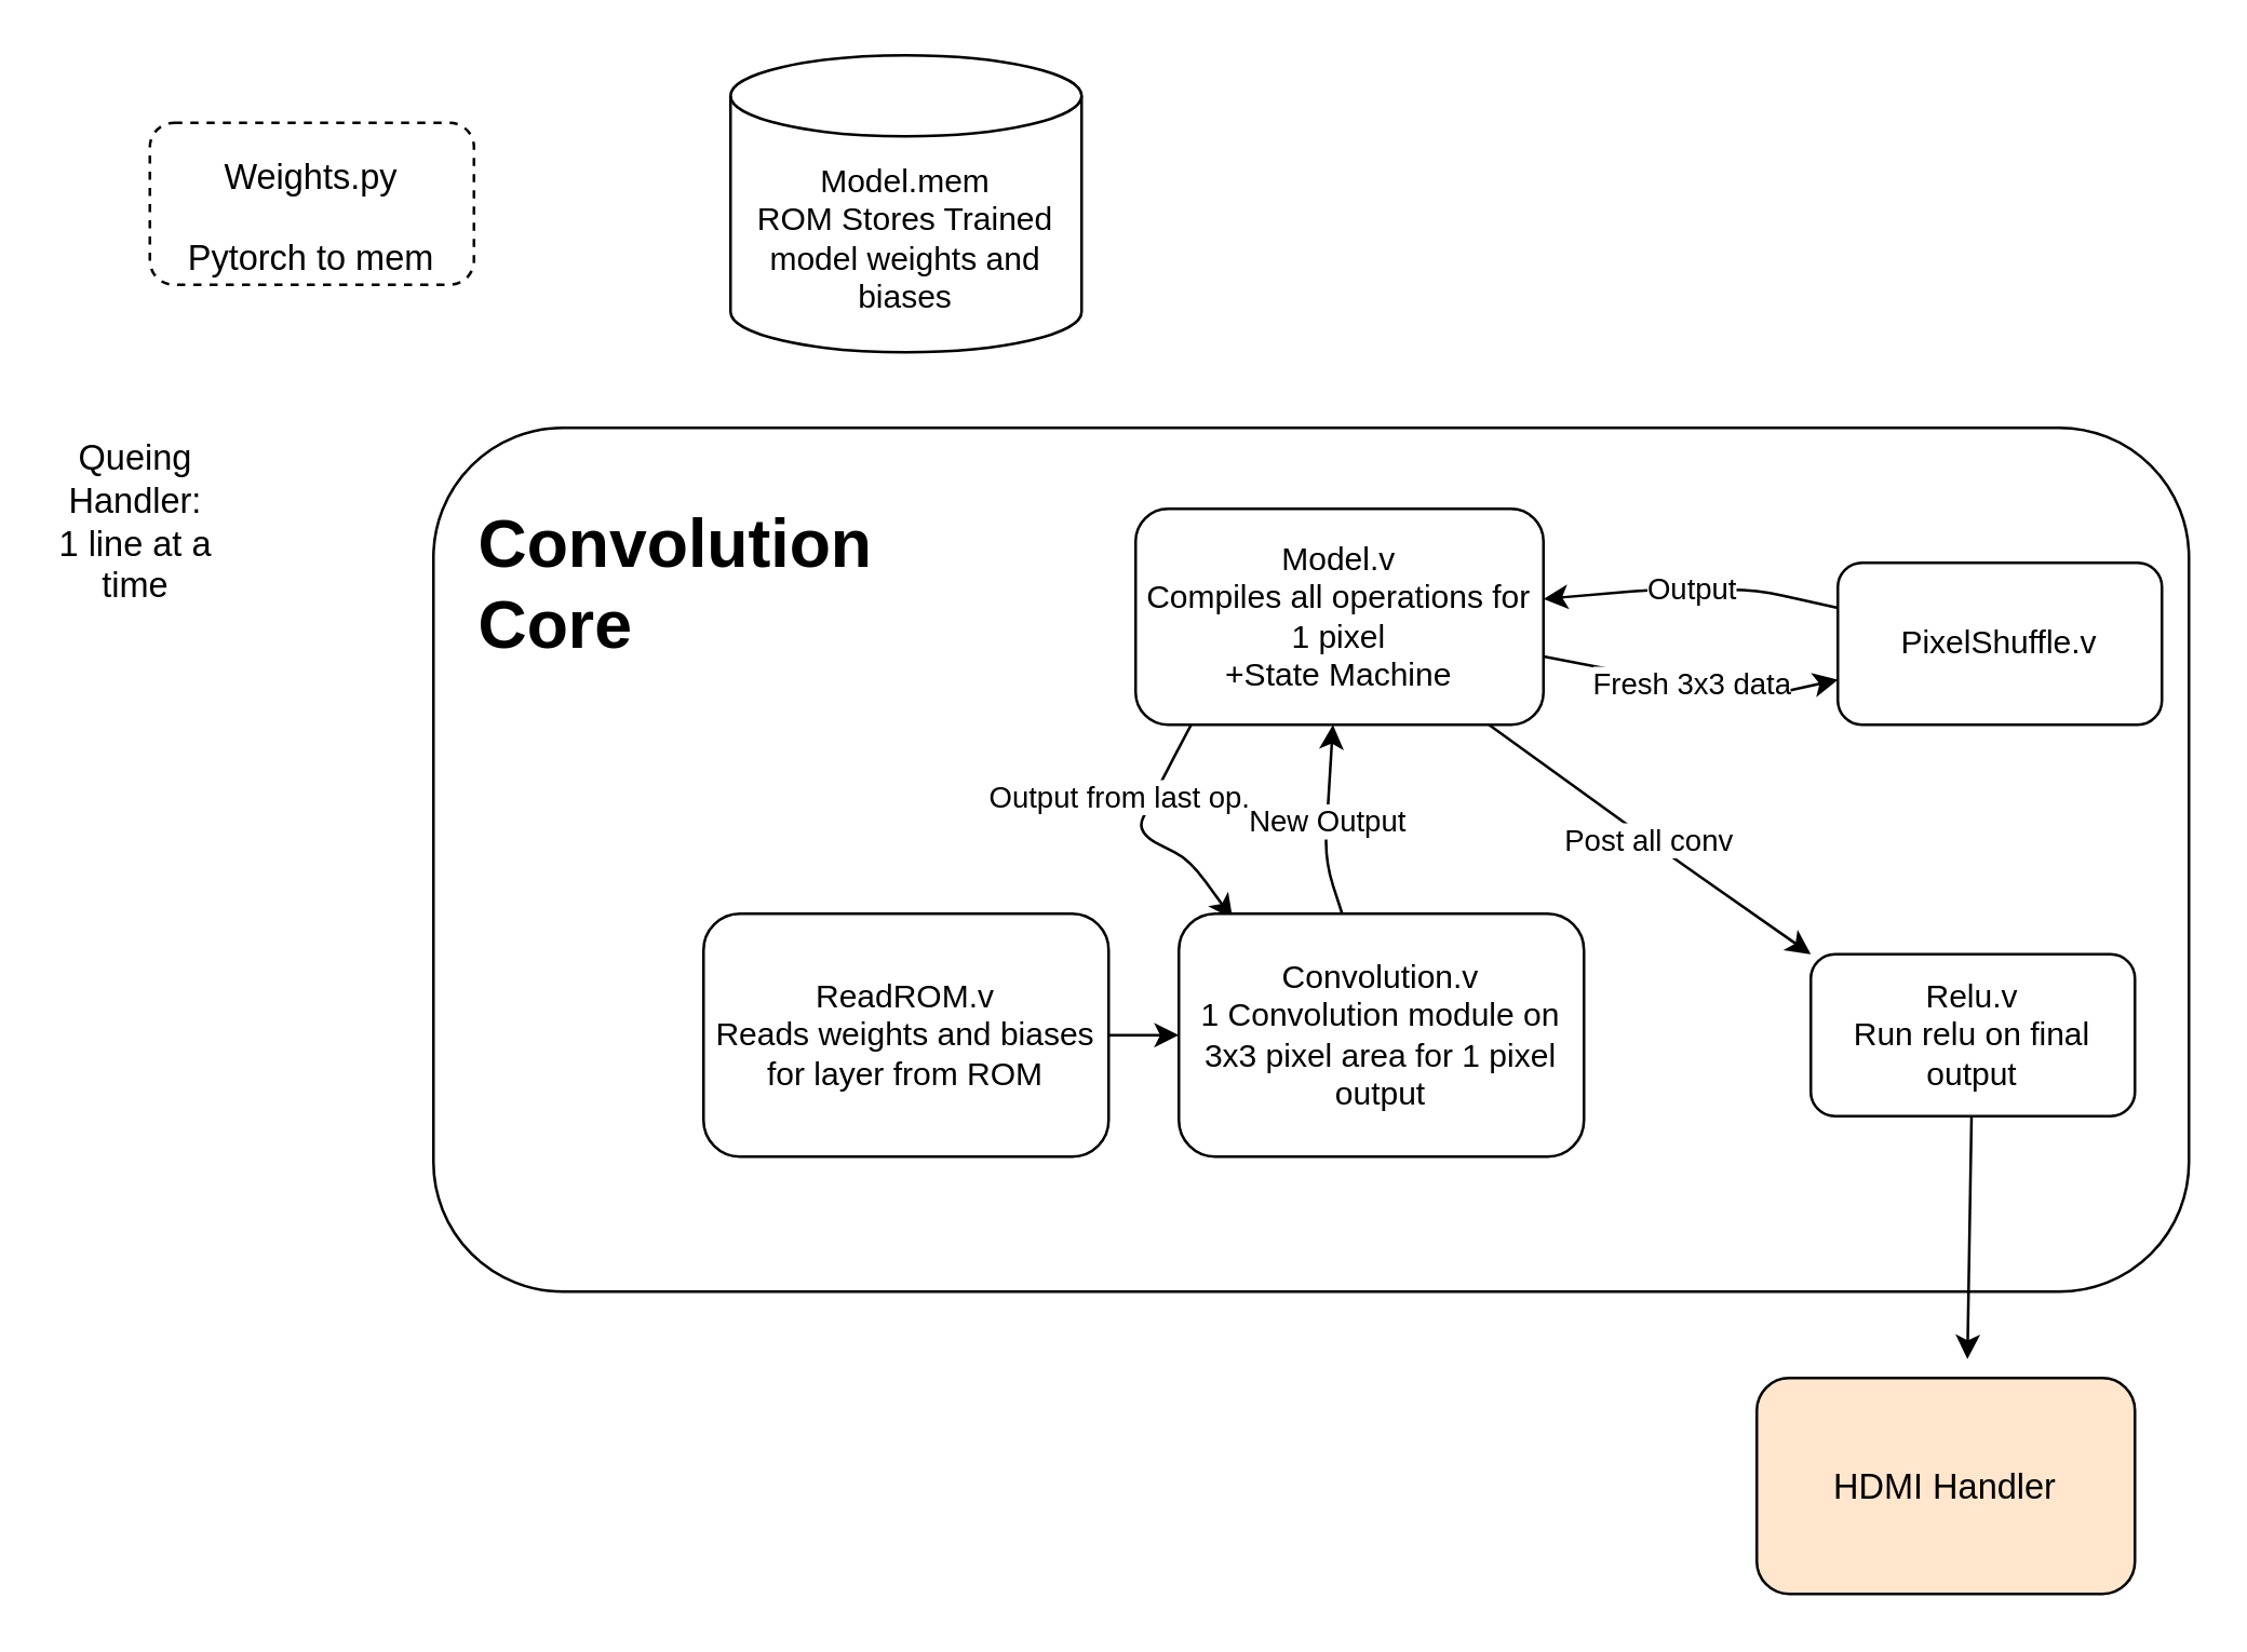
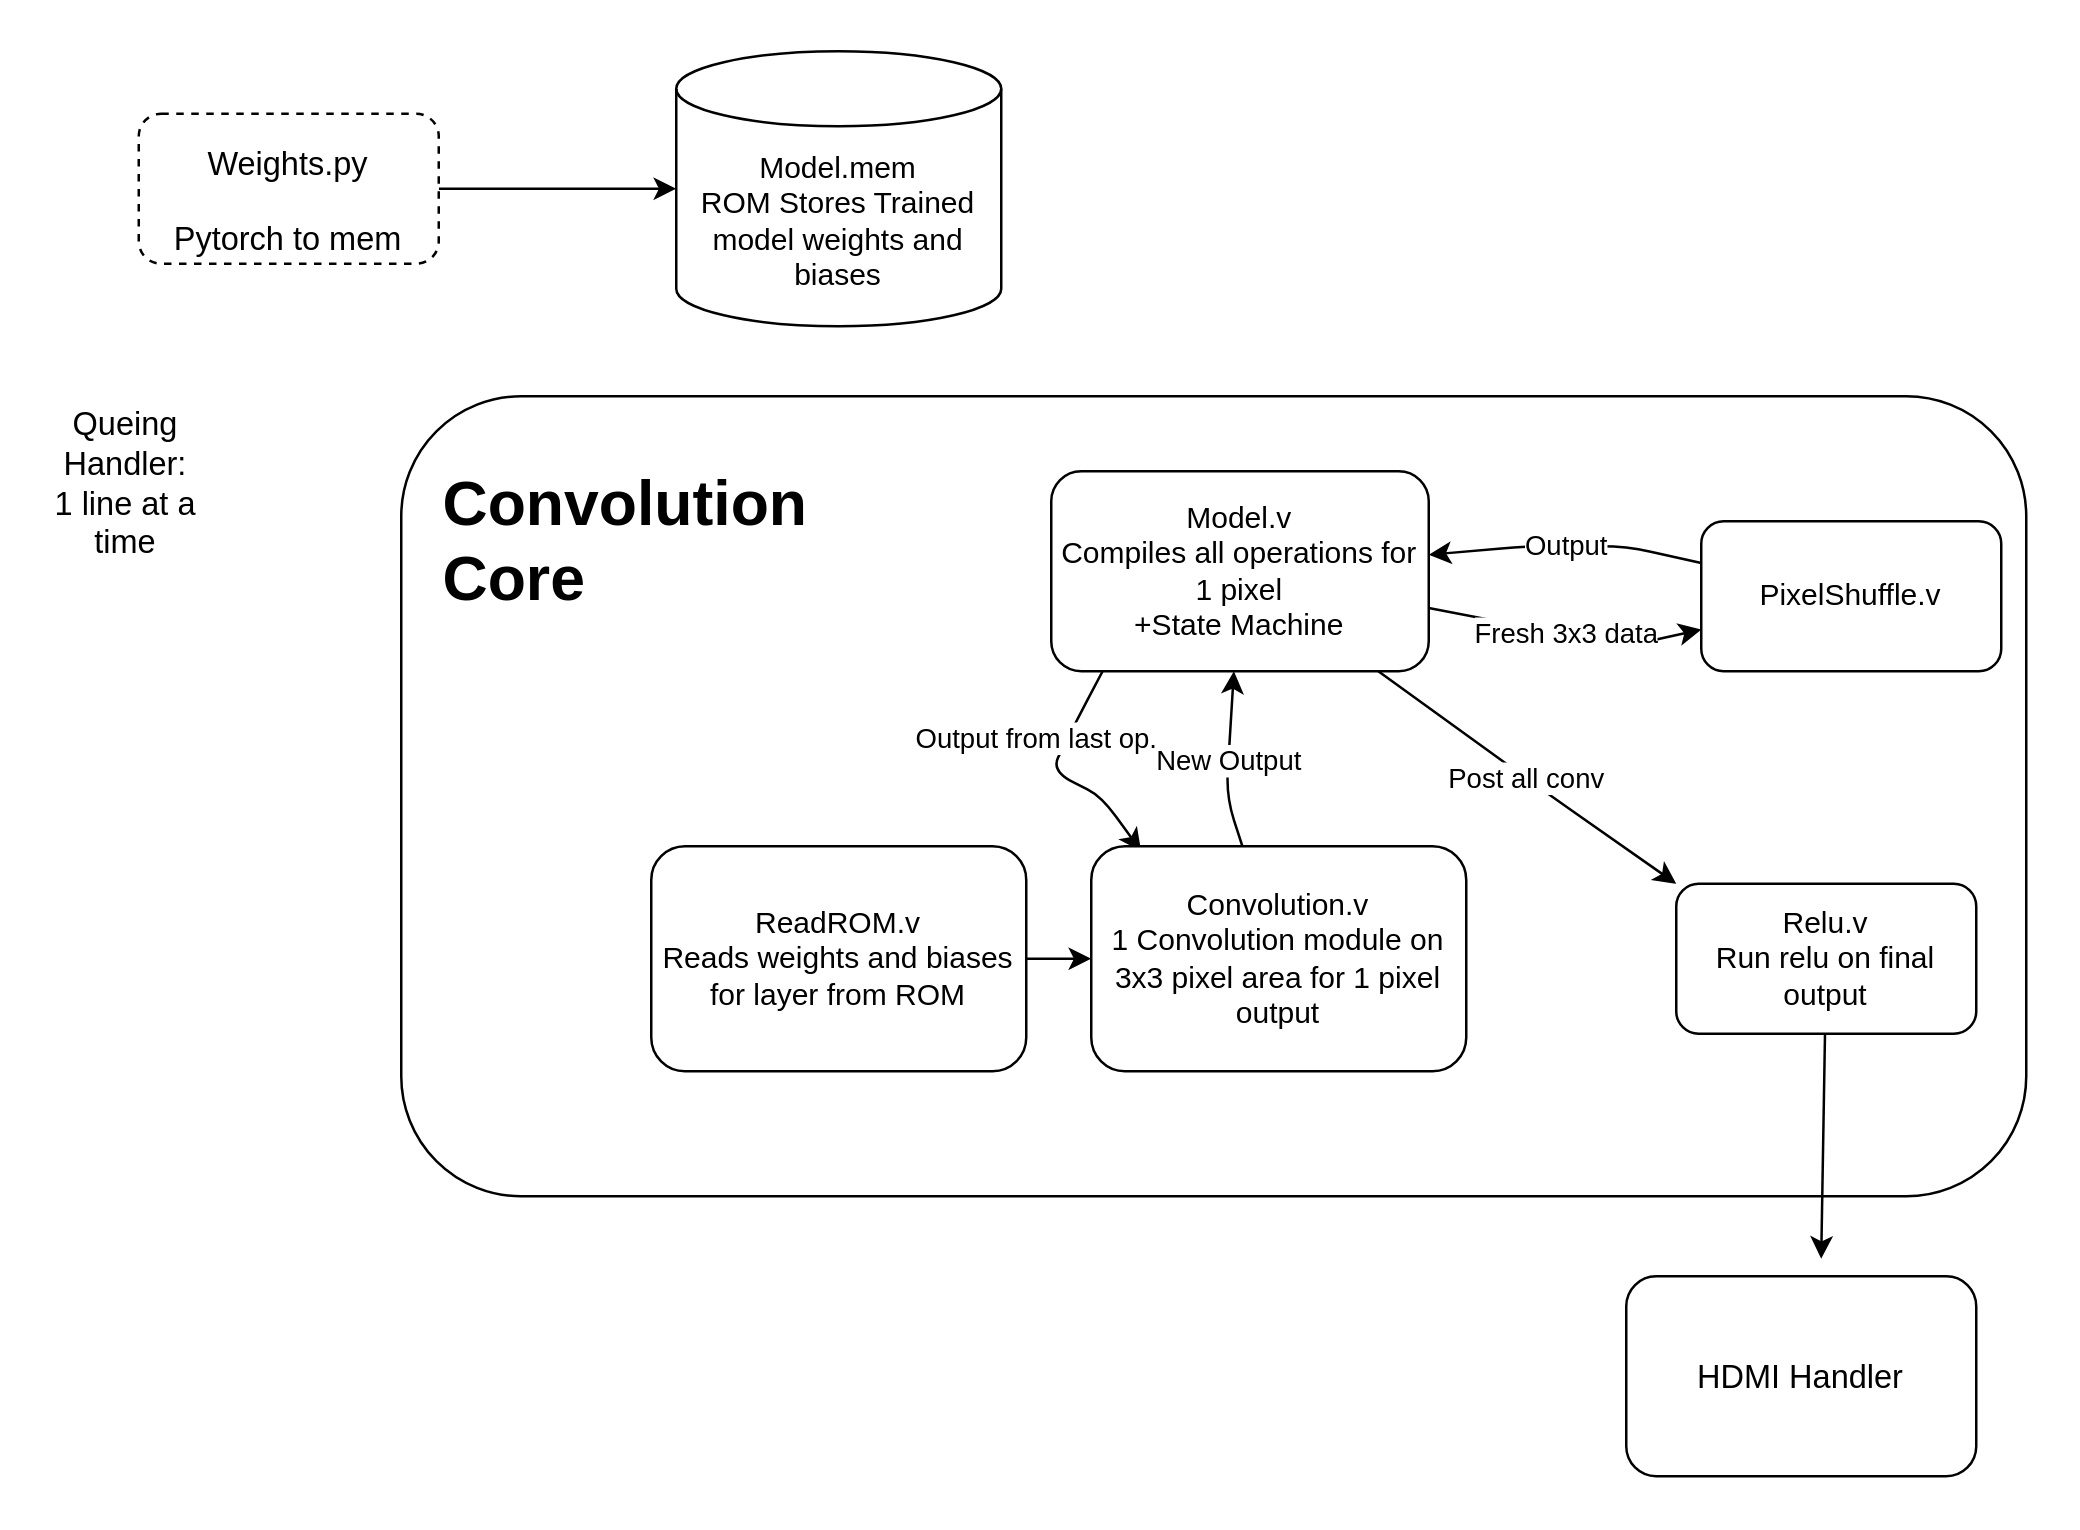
+ <mxCell id="17" value="" style="edgeStyle=none;html=1;fontSize=13;" edge="1" parent="1" source="18" target="3"><mxGeometry relative="1" as="geometry" /></mxCell>
- <mxCell id="19" value="HDMI Handler" style="rounded=1;whiteSpace=wrap;html=1;fontSize=13;fillColor=#ffe6cc;" vertex="1" parent="1"><mxGeometry x="650" y="510" width="140" height="80" as="geometry" /></mxCell>
+ <mxCell id="19" value="HDMI Handler" style="rounded=1;whiteSpace=wrap;html=1;fontSize=13;" vertex="1" parent="1"><mxGeometry x="650" y="510" width="140" height="80" as="geometry" /></mxCell>
